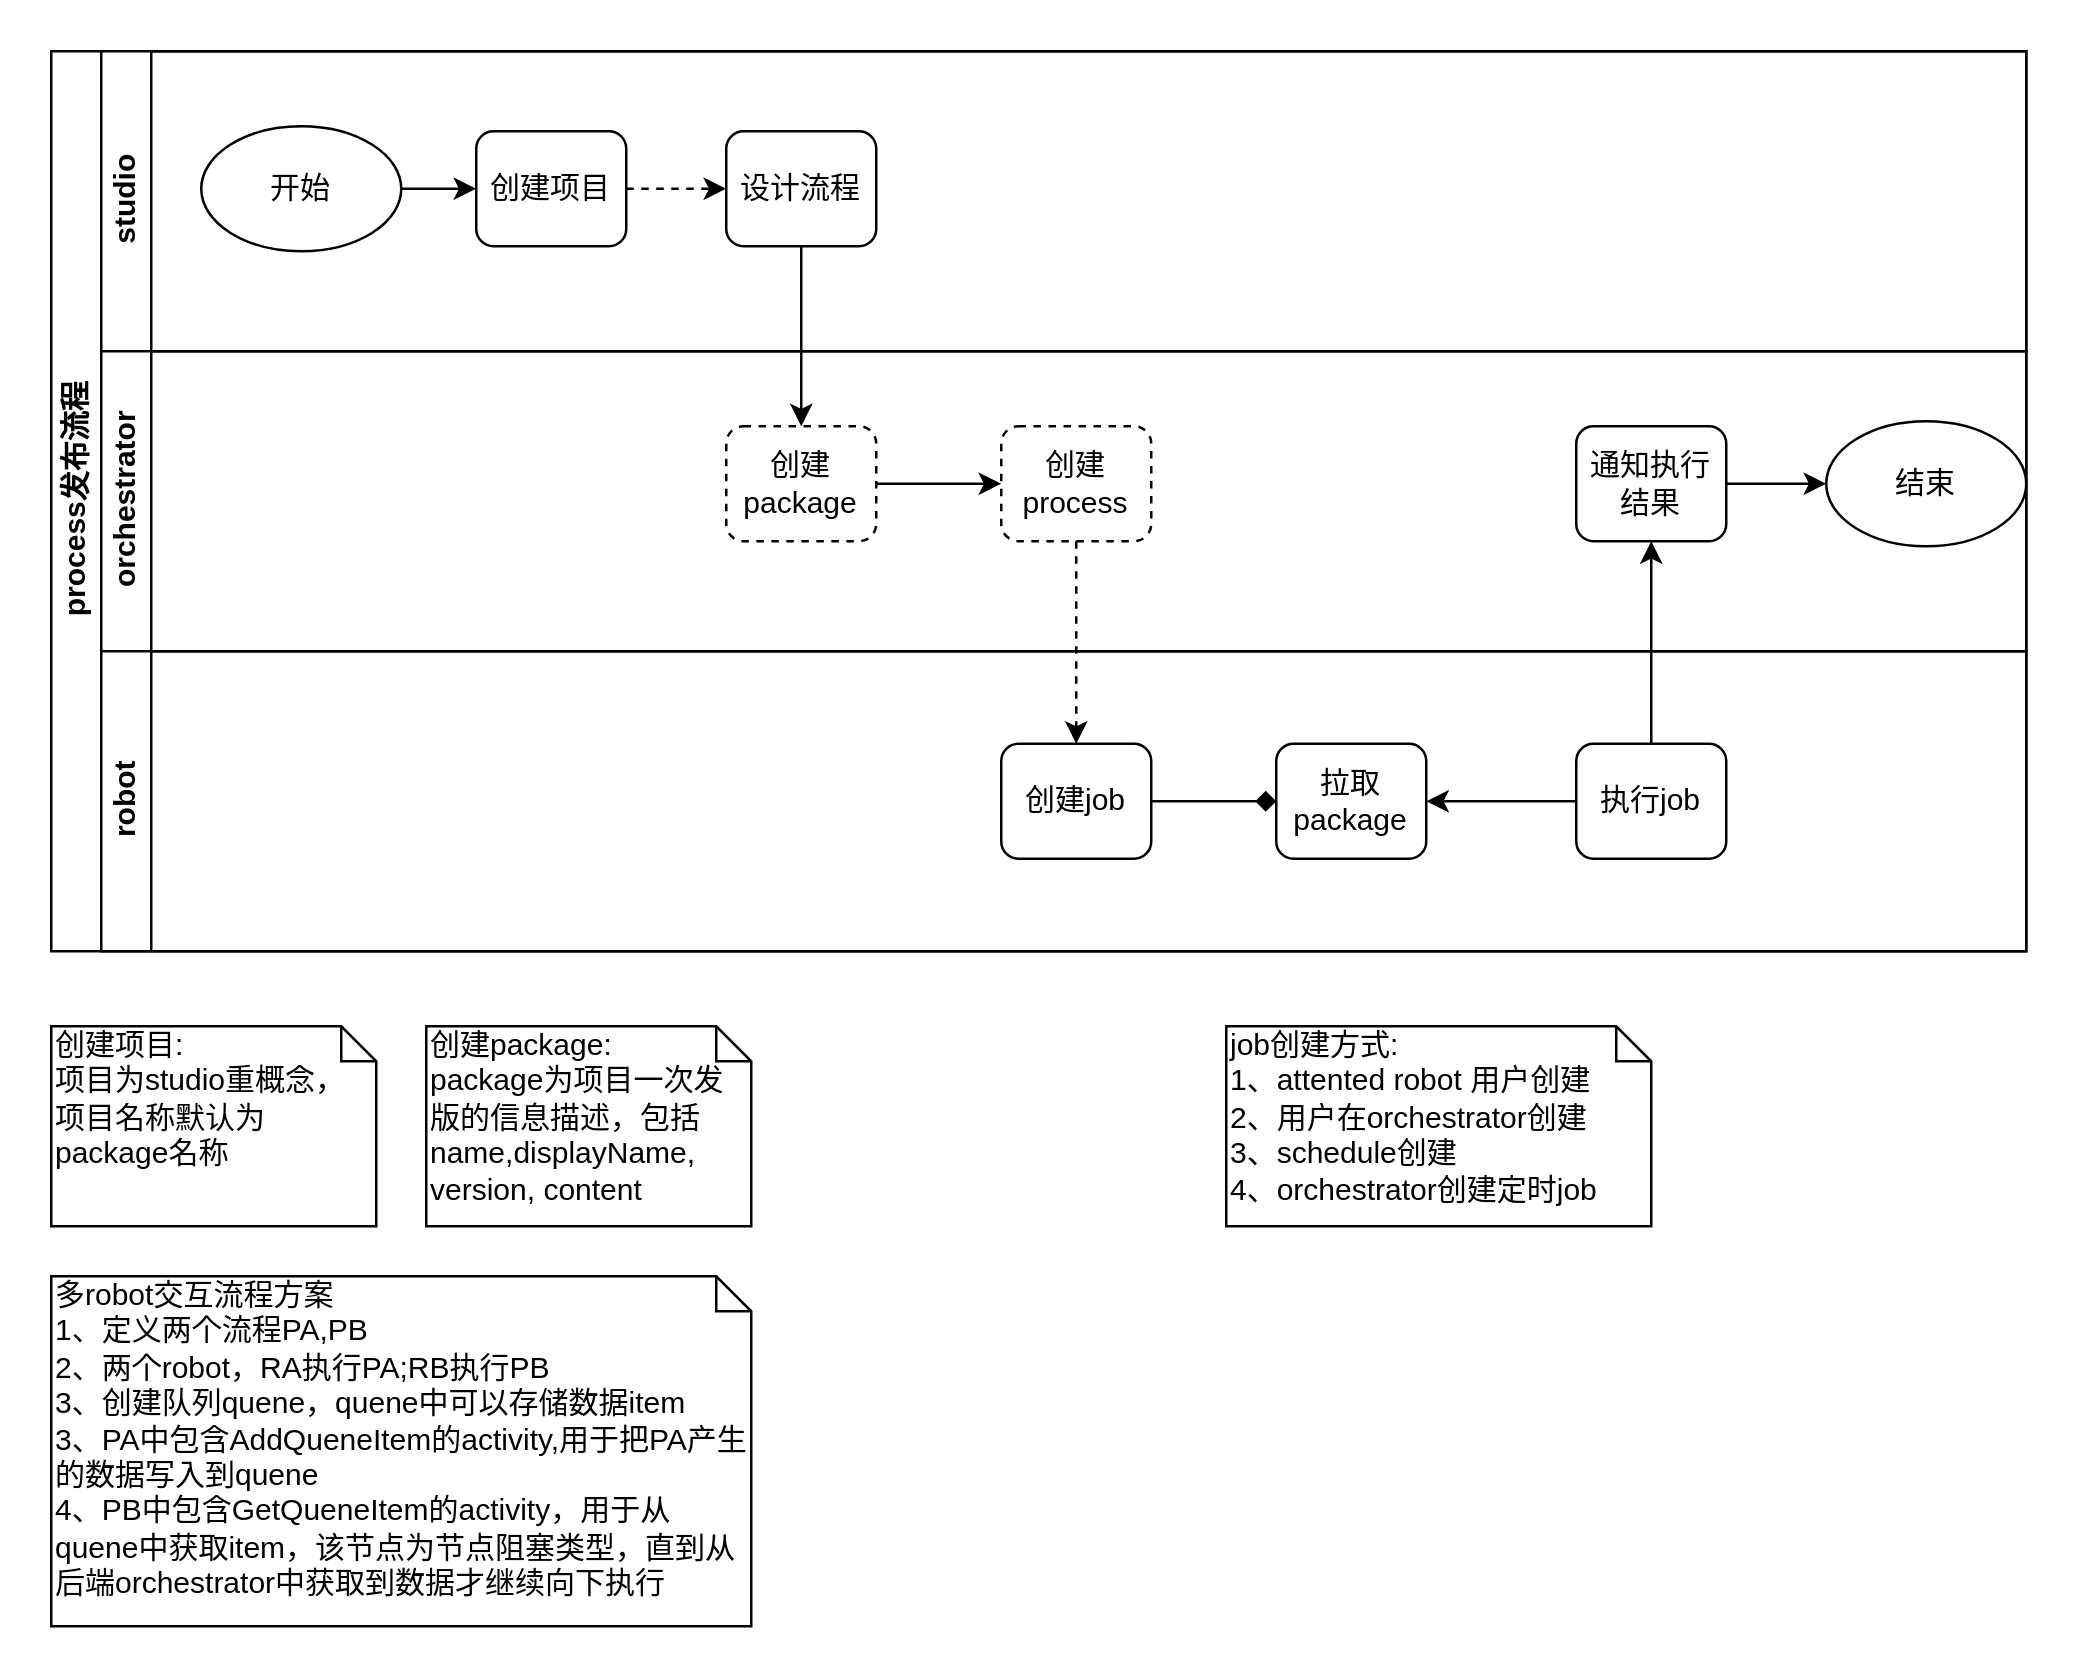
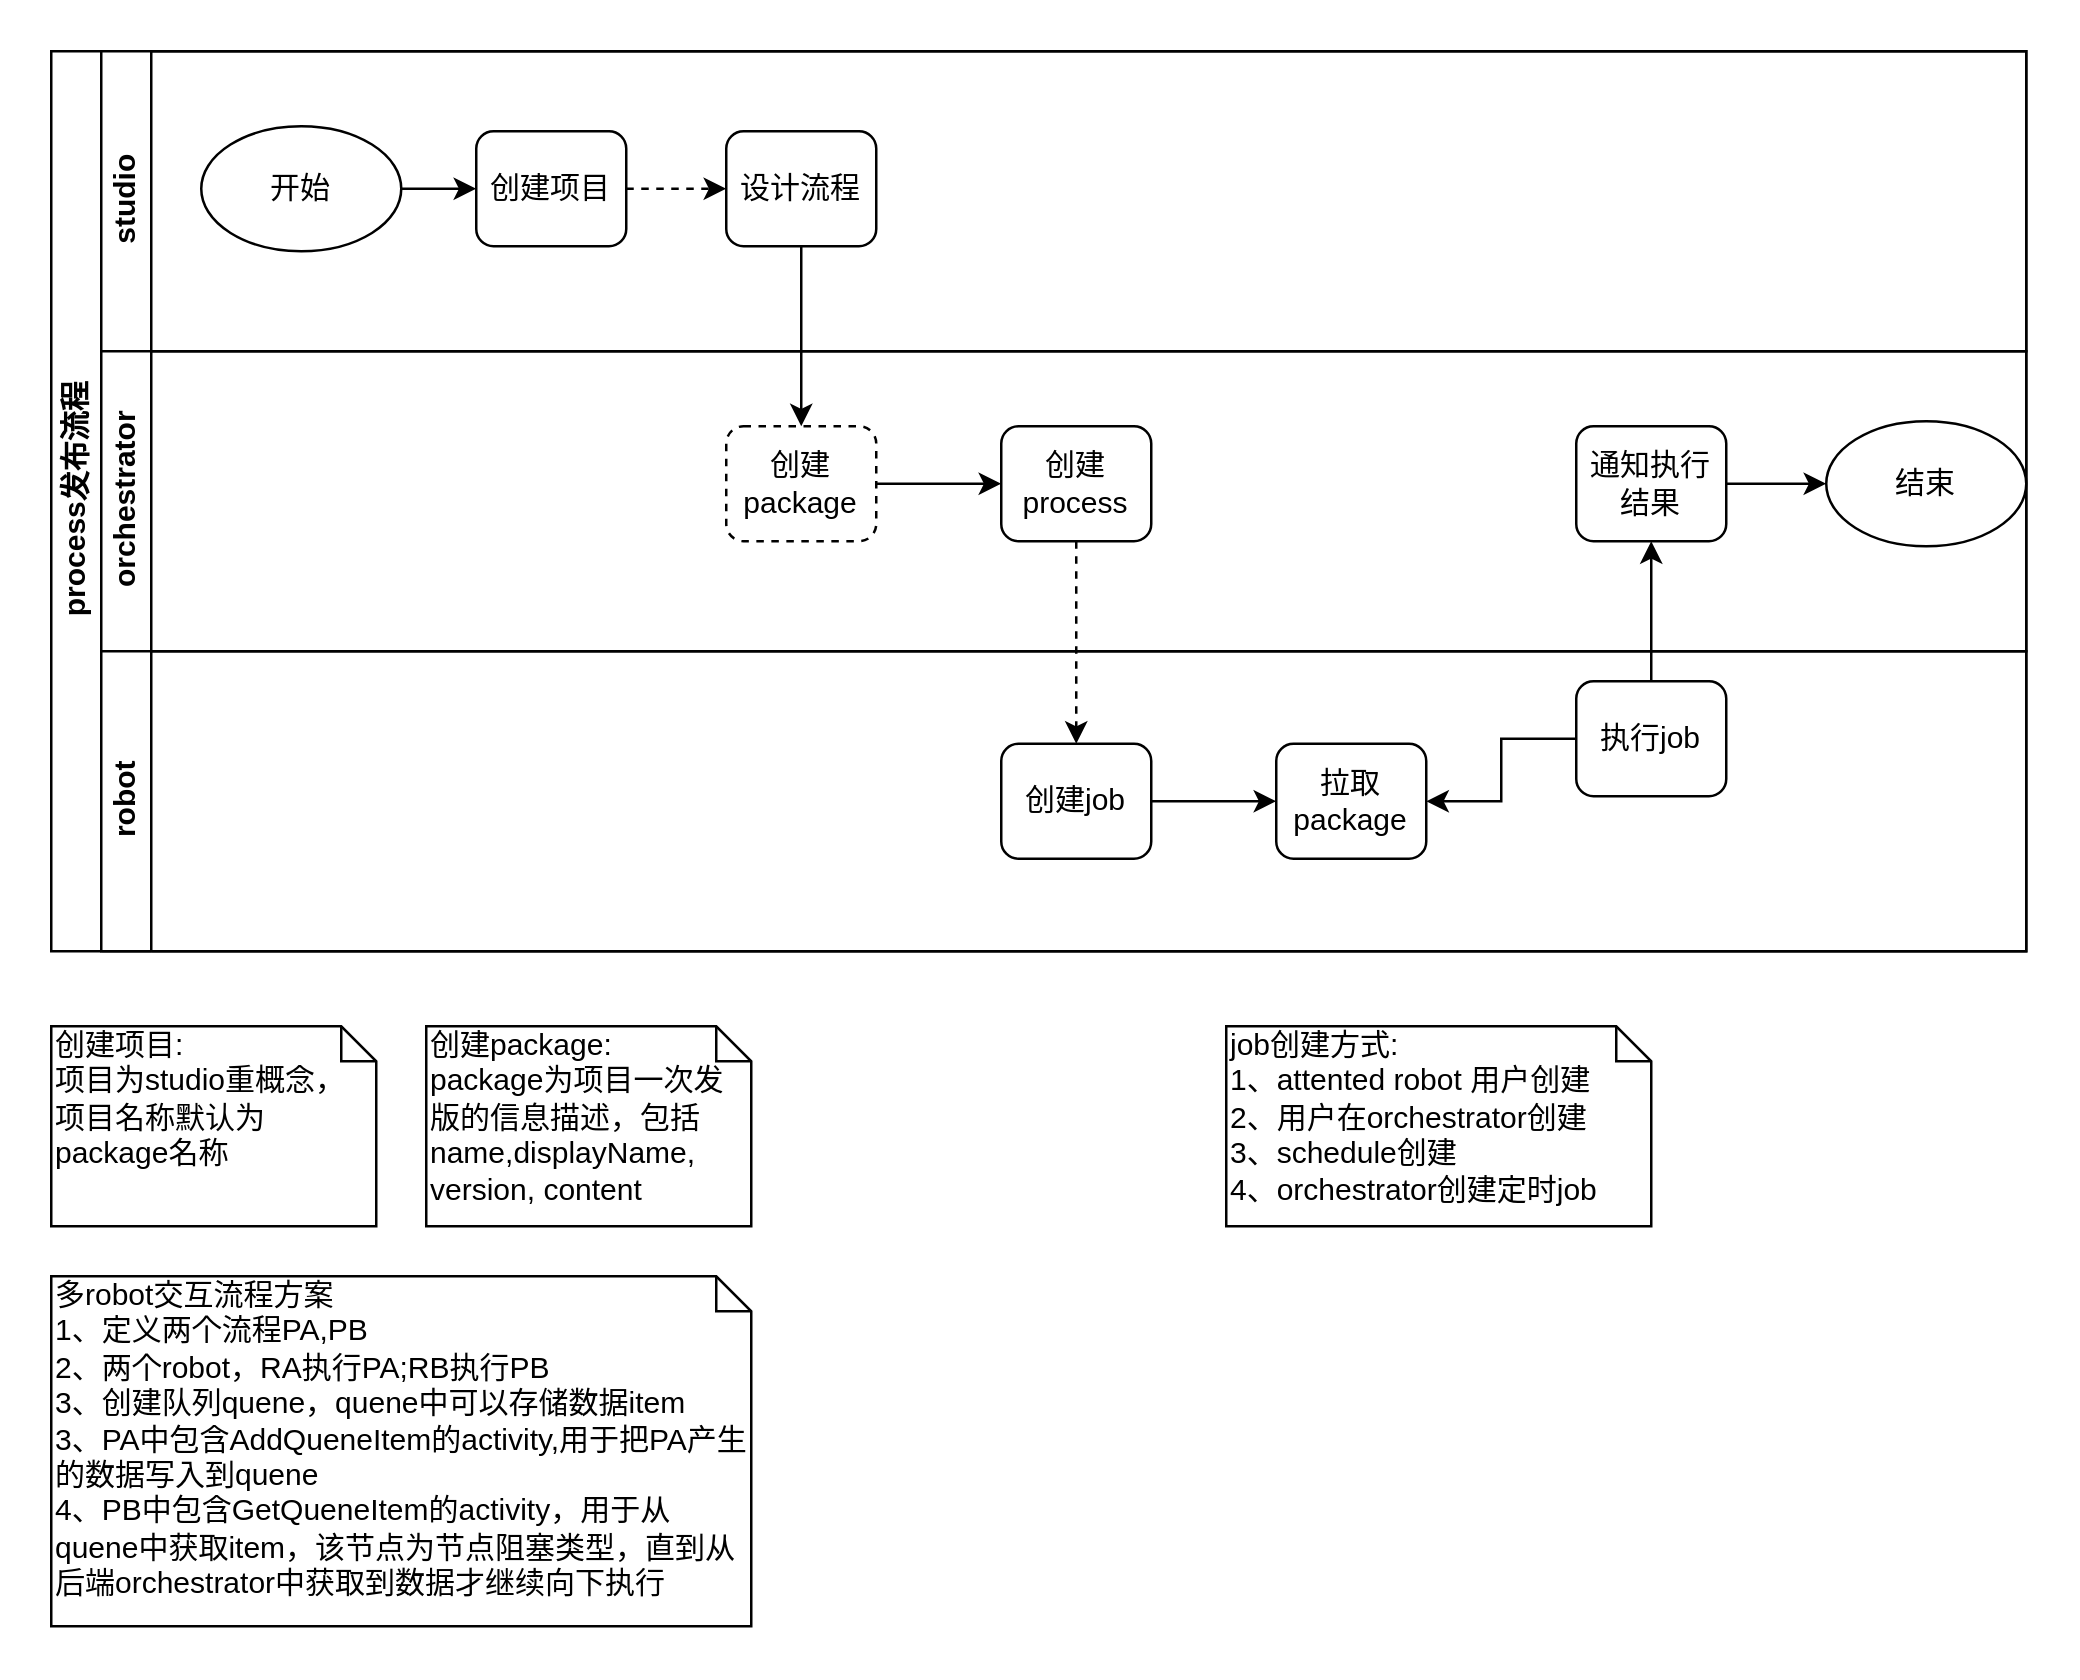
- <mxCell id="12" value="创建process" style="rounded=1;whiteSpace=wrap;html=1;dashed=1;" vertex="1" parent="9"><mxGeometry x="360" y="30" width="60" height="46" as="geometry" /></mxCell>
+ <mxCell id="12" value="创建process" style="rounded=1;whiteSpace=wrap;html=1;" vertex="1" parent="9"><mxGeometry x="360" y="30" width="60" height="46" as="geometry" /></mxCell>
- <mxCell id="17" value="" style="edgeStyle=orthogonalEdgeStyle;rounded=0;orthogonalLoop=1;jettySize=auto;html=1;endArrow=diamond;" edge="1" parent="16" source="18" target="19"><mxGeometry relative="1" as="geometry" /></mxCell>
+ <mxCell id="17" value="" style="edgeStyle=orthogonalEdgeStyle;rounded=0;orthogonalLoop=1;jettySize=auto;html=1;" edge="1" parent="16" source="18" target="19"><mxGeometry relative="1" as="geometry" /></mxCell>
- <mxCell id="21" value="执行job" style="rounded=1;whiteSpace=wrap;html=1;" vertex="1" parent="16"><mxGeometry x="590" y="37" width="60" height="46" as="geometry" /></mxCell>
+ <mxCell id="21" value="执行job" style="rounded=1;whiteSpace=wrap;html=1;" vertex="1" parent="16"><mxGeometry x="590" y="12" width="60" height="46" as="geometry" /></mxCell>
